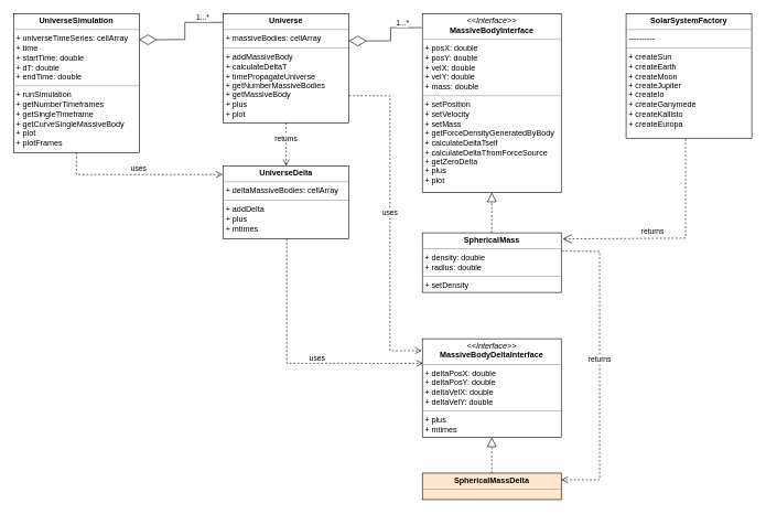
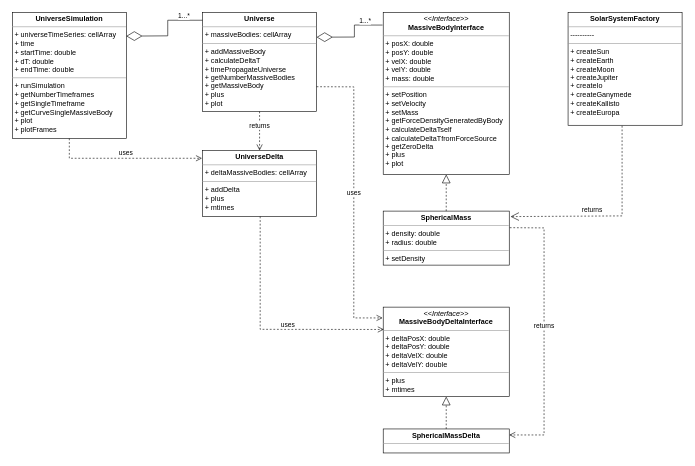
- <mxCell id="5" value="&lt;p style=&quot;margin:0px;margin-top:4px;text-align:center;&quot;&gt;&lt;b&gt;SphericalMassDelta&lt;/b&gt;&lt;/p&gt;&lt;hr size=&quot;1&quot;&gt;&lt;p style=&quot;margin:0px;margin-left:4px;&quot;&gt;&lt;br&gt;&lt;/p&gt;" style="verticalAlign=top;align=left;overflow=fill;fontSize=12;fontFamily=Helvetica;html=1;rounded=0;shadow=0;comic=0;labelBackgroundColor=none;strokeWidth=1;fillColor=#ffe6cc;" parent="1" vertex="1"><mxGeometry x="638" y="714" width="210" height="40" as="geometry" /></mxCell>
+ <mxCell id="5" value="&lt;p style=&quot;margin:0px;margin-top:4px;text-align:center;&quot;&gt;&lt;b&gt;SphericalMassDelta&lt;/b&gt;&lt;/p&gt;&lt;hr size=&quot;1&quot;&gt;&lt;p style=&quot;margin:0px;margin-left:4px;&quot;&gt;&lt;br&gt;&lt;/p&gt;" style="verticalAlign=top;align=left;overflow=fill;fontSize=12;fontFamily=Helvetica;html=1;rounded=0;shadow=0;comic=0;labelBackgroundColor=none;strokeWidth=1" parent="1" vertex="1"><mxGeometry x="638" y="714" width="210" height="40" as="geometry" /></mxCell>
